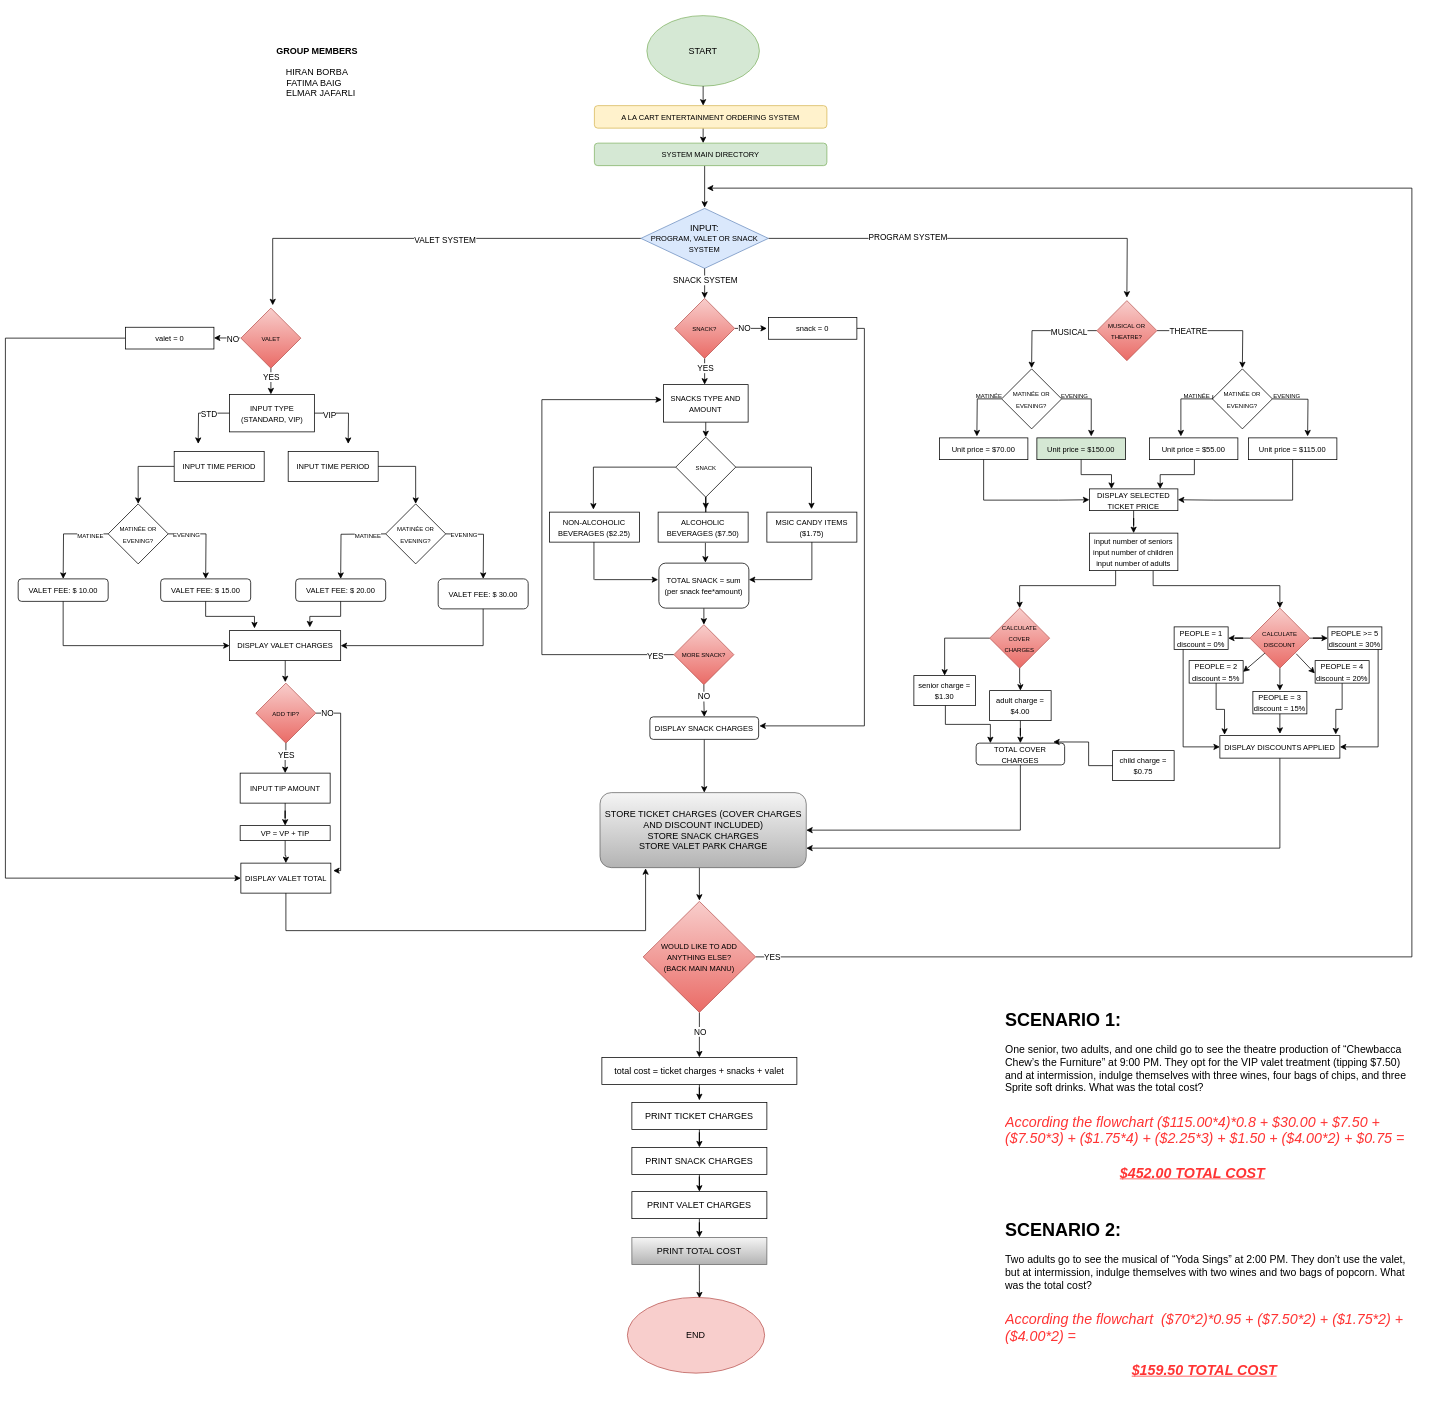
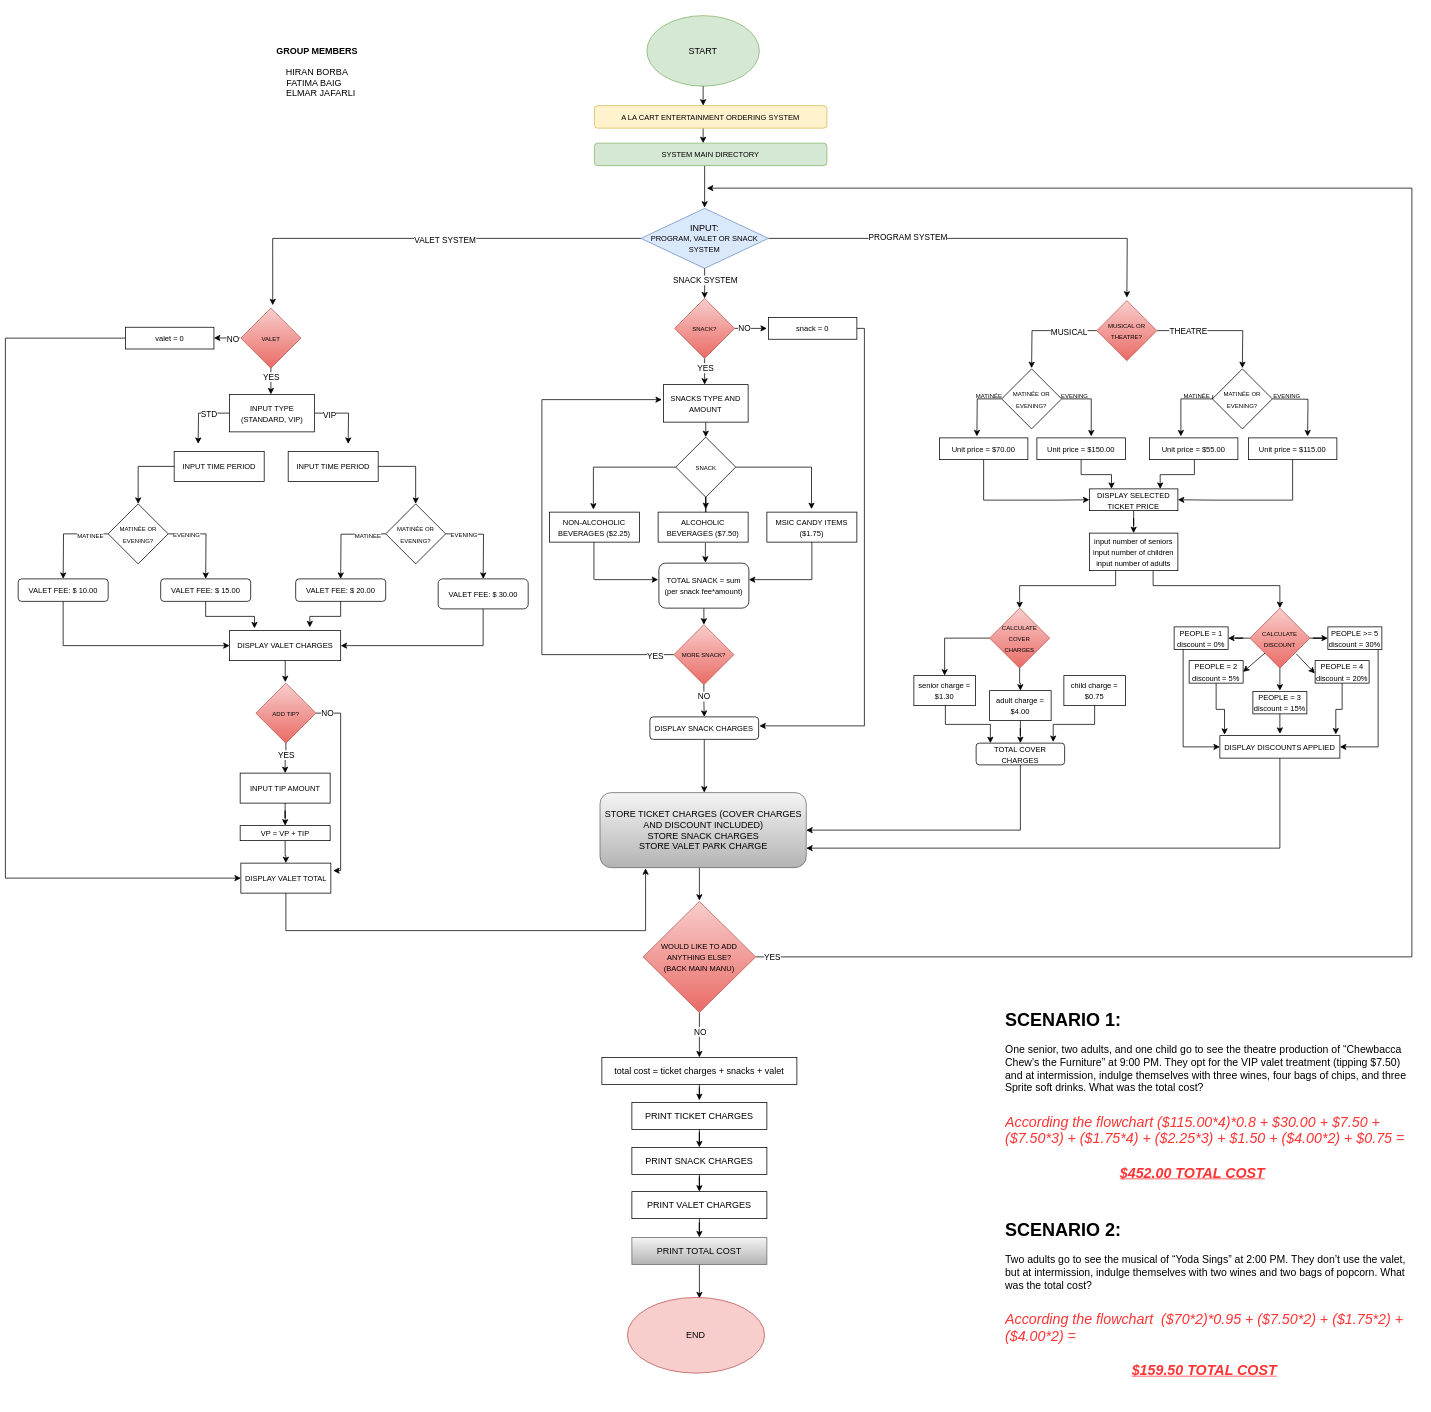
- <mxCell id="121" value="&lt;span style=&quot;font-size: 10px;&quot;&gt;Unit price = $150.00&lt;/span&gt;" style="rounded=0;whiteSpace=wrap;html=1;fillColor=#d5e8d4;" parent="1" vertex="1"><mxGeometry x="1379" y="583" width="118" height="29" as="geometry" /></mxCell>
+ <mxCell id="121" value="&lt;span style=&quot;font-size: 10px;&quot;&gt;Unit price = $150.00&lt;/span&gt;" style="rounded=0;whiteSpace=wrap;html=1;" parent="1" vertex="1"><mxGeometry x="1379" y="583" width="118" height="29" as="geometry" /></mxCell>
- <mxCell id="144" value="&lt;span style=&quot;font-size: 10px;&quot;&gt;child charge = $0.75&lt;/span&gt;" style="rounded=0;whiteSpace=wrap;html=1;" parent="1" vertex="1"><mxGeometry x="1480" y="1000" width="82" height="40" as="geometry" /></mxCell>
+ <mxCell id="144" value="&lt;span style=&quot;font-size: 10px;&quot;&gt;child charge = $0.75&lt;/span&gt;" style="rounded=0;whiteSpace=wrap;html=1;" parent="1" vertex="1"><mxGeometry x="1415" y="900" width="82" height="40" as="geometry" /></mxCell>
